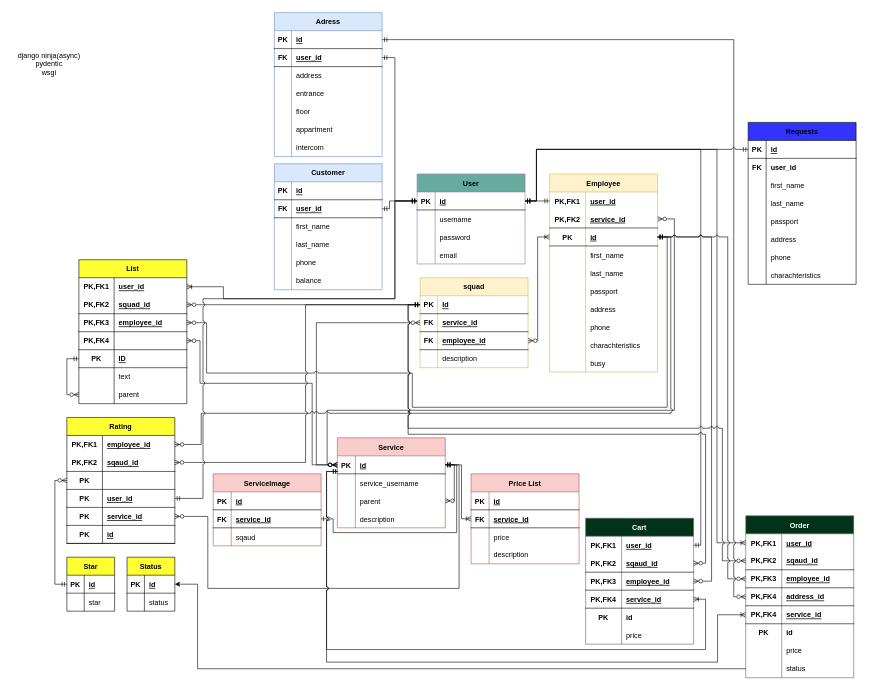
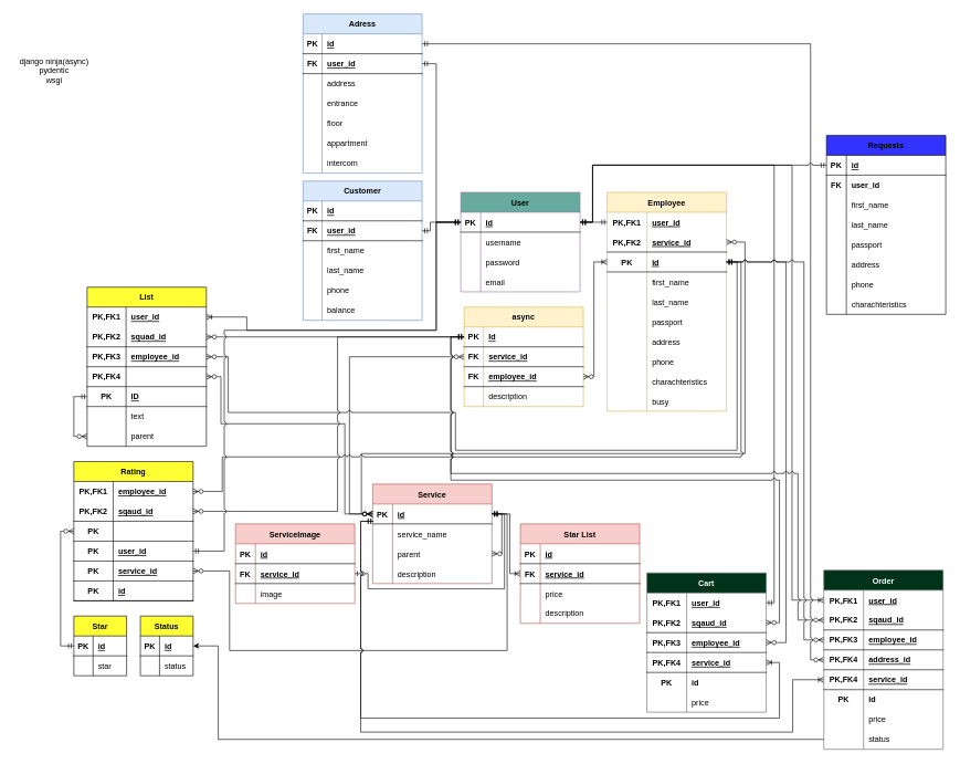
- <mxCell id="92" value="squad" style="shape=table;startSize=30;container=1;collapsible=1;childLayout=tableLayout;fixedRows=1;rowLines=0;fontStyle=1;align=center;resizeLast=1;fillColor=#fff2cc;strokeColor=#d6b656;" parent="1" vertex="1"><mxGeometry x="700" y="462" width="180" height="150" as="geometry" /></mxCell>
+ <mxCell id="92" value="async" style="shape=table;startSize=30;container=1;collapsible=1;childLayout=tableLayout;fixedRows=1;rowLines=0;fontStyle=1;align=center;resizeLast=1;fillColor=#fff2cc;strokeColor=#d6b656;" parent="1" vertex="1"><mxGeometry x="700" y="462" width="180" height="150" as="geometry" /></mxCell>
- <mxCell id="8" value="service_username" style="shape=partialRectangle;connectable=0;fillColor=none;top=0;left=0;bottom=0;right=0;align=left;spacingLeft=6;overflow=hidden;" parent="6" vertex="1"><mxGeometry x="30" width="150" height="30" as="geometry"><mxRectangle width="150" height="30" as="alternateBounds" /></mxGeometry></mxCell>
+ <mxCell id="8" value="service_name" style="shape=partialRectangle;connectable=0;fillColor=none;top=0;left=0;bottom=0;right=0;align=left;spacingLeft=6;overflow=hidden;" parent="6" vertex="1"><mxGeometry x="30" width="150" height="30" as="geometry"><mxRectangle width="150" height="30" as="alternateBounds" /></mxGeometry></mxCell>
- <mxCell id="16" value="Price List" style="shape=table;startSize=30;container=1;collapsible=1;childLayout=tableLayout;fixedRows=1;rowLines=0;fontStyle=1;align=center;resizeLast=1;fillColor=#f8cecc;strokeColor=#b85450;" parent="1" vertex="1"><mxGeometry x="785" y="789" width="180" height="150" as="geometry" /></mxCell>
+ <mxCell id="16" value="Star List" style="shape=table;startSize=30;container=1;collapsible=1;childLayout=tableLayout;fixedRows=1;rowLines=0;fontStyle=1;align=center;resizeLast=1;fillColor=#f8cecc;strokeColor=#b85450;" parent="1" vertex="1"><mxGeometry x="785" y="789" width="180" height="150" as="geometry" /></mxCell>
- <mxCell id="90" value="sqaud" style="shape=partialRectangle;connectable=0;fillColor=none;top=0;left=0;bottom=0;right=0;align=left;spacingLeft=6;overflow=hidden;" parent="88" vertex="1"><mxGeometry x="30" width="150" height="30" as="geometry"><mxRectangle width="150" height="30" as="alternateBounds" /></mxGeometry></mxCell>
+ <mxCell id="90" value="image" style="shape=partialRectangle;connectable=0;fillColor=none;top=0;left=0;bottom=0;right=0;align=left;spacingLeft=6;overflow=hidden;" parent="88" vertex="1"><mxGeometry x="30" width="150" height="30" as="geometry"><mxRectangle width="150" height="30" as="alternateBounds" /></mxGeometry></mxCell>
